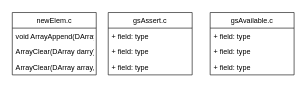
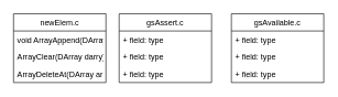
- <mxCell id="9" value="ArrayClear(DArray array, int n)" style="text;strokeColor=none;fillColor=none;align=left;verticalAlign=top;spacingLeft=4;spacingRight=4;overflow=hidden;rotatable=0;points=[[0,0.5],[1,0.5]];portConstraint=eastwest;" vertex="1" parent="6"><mxGeometry y="78" width="140" height="26" as="geometry" /></mxCell>
+ <mxCell id="9" value="ArrayDeleteAt(DArray array, int n)" style="text;strokeColor=none;fillColor=none;align=left;verticalAlign=top;spacingLeft=4;spacingRight=4;overflow=hidden;rotatable=0;points=[[0,0.5],[1,0.5]];portConstraint=eastwest;" vertex="1" parent="6"><mxGeometry y="78" width="140" height="26" as="geometry" /></mxCell>
